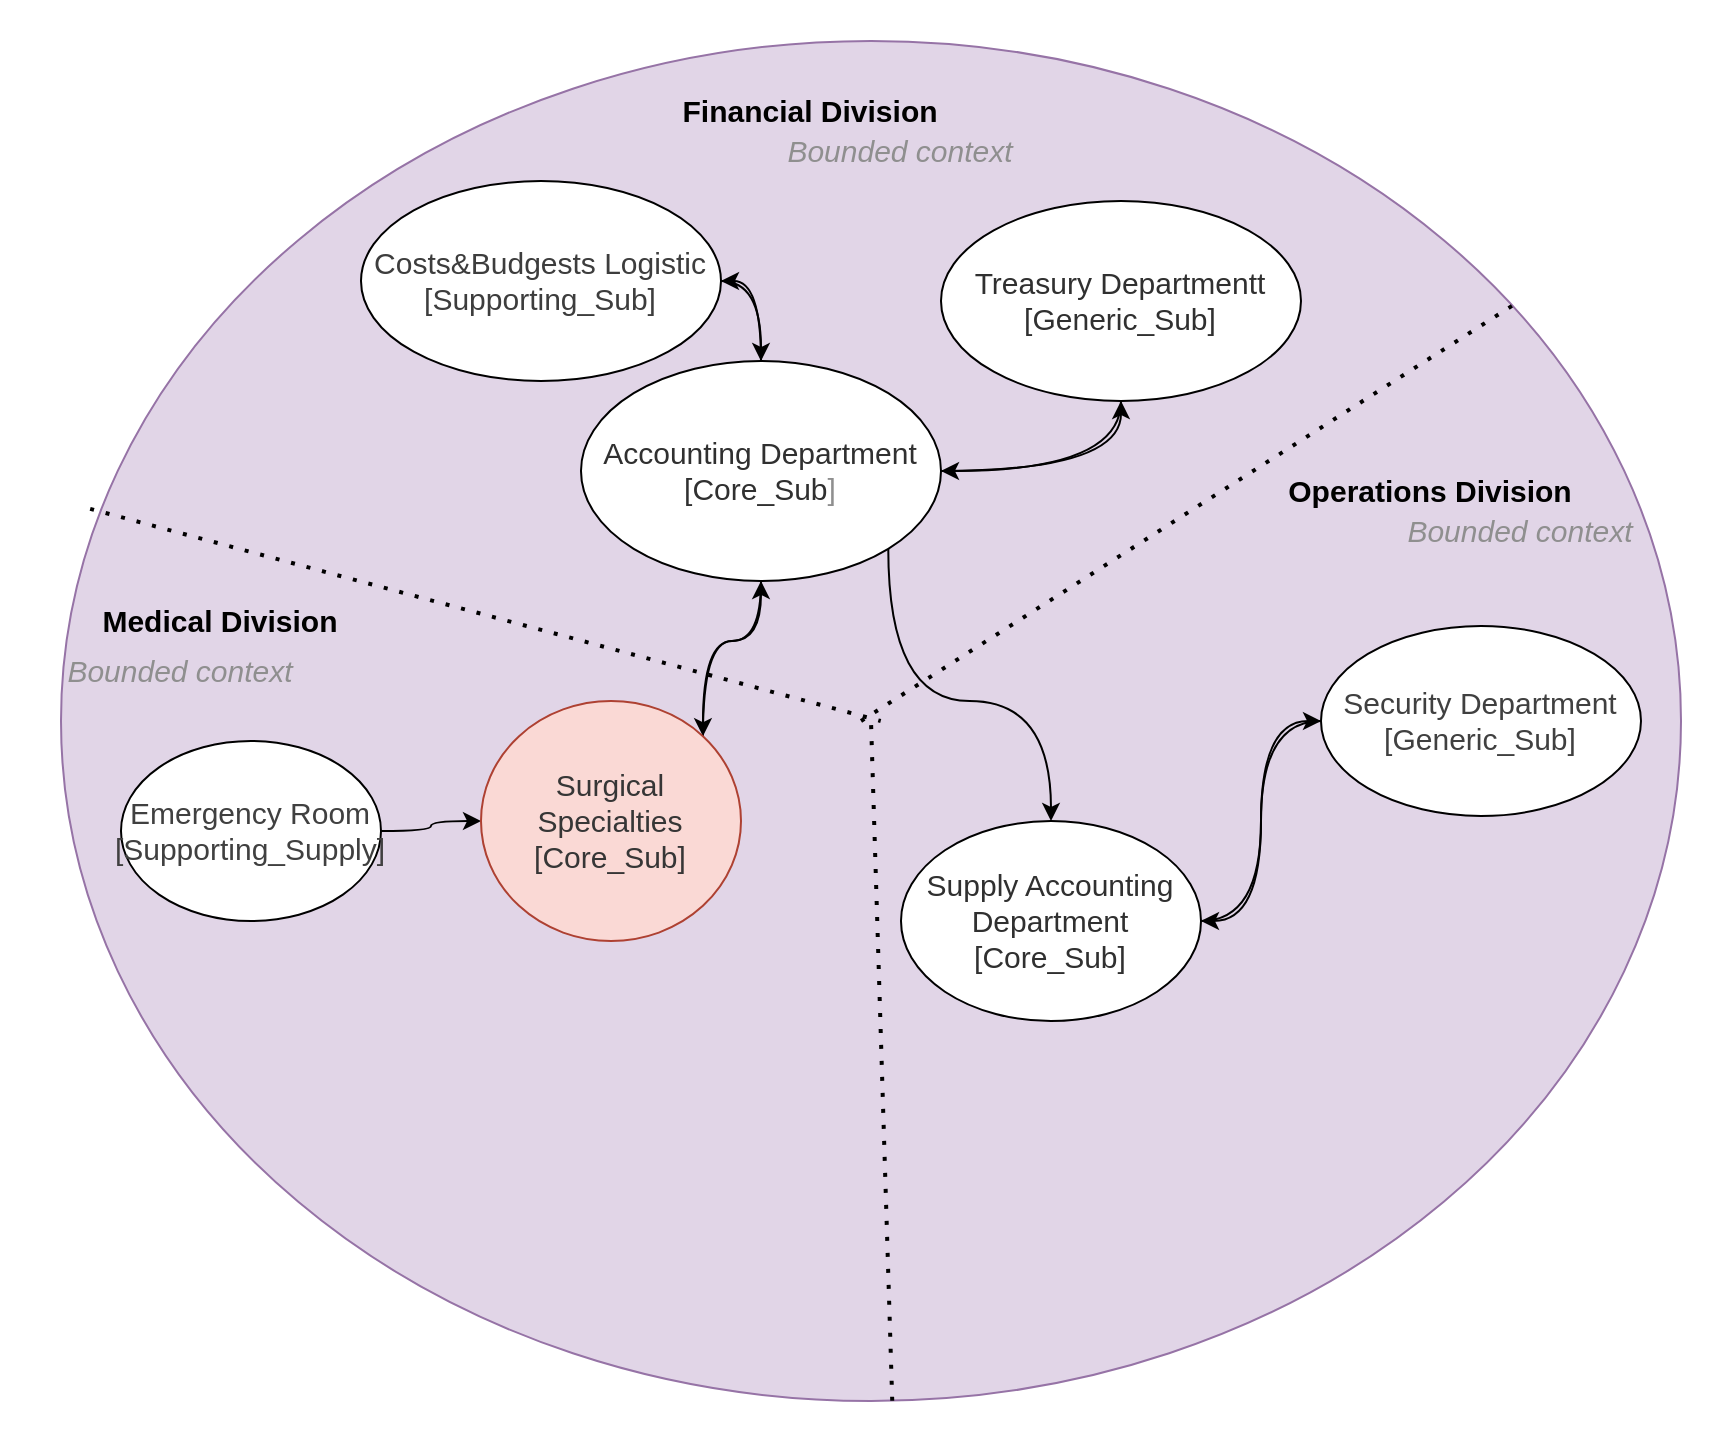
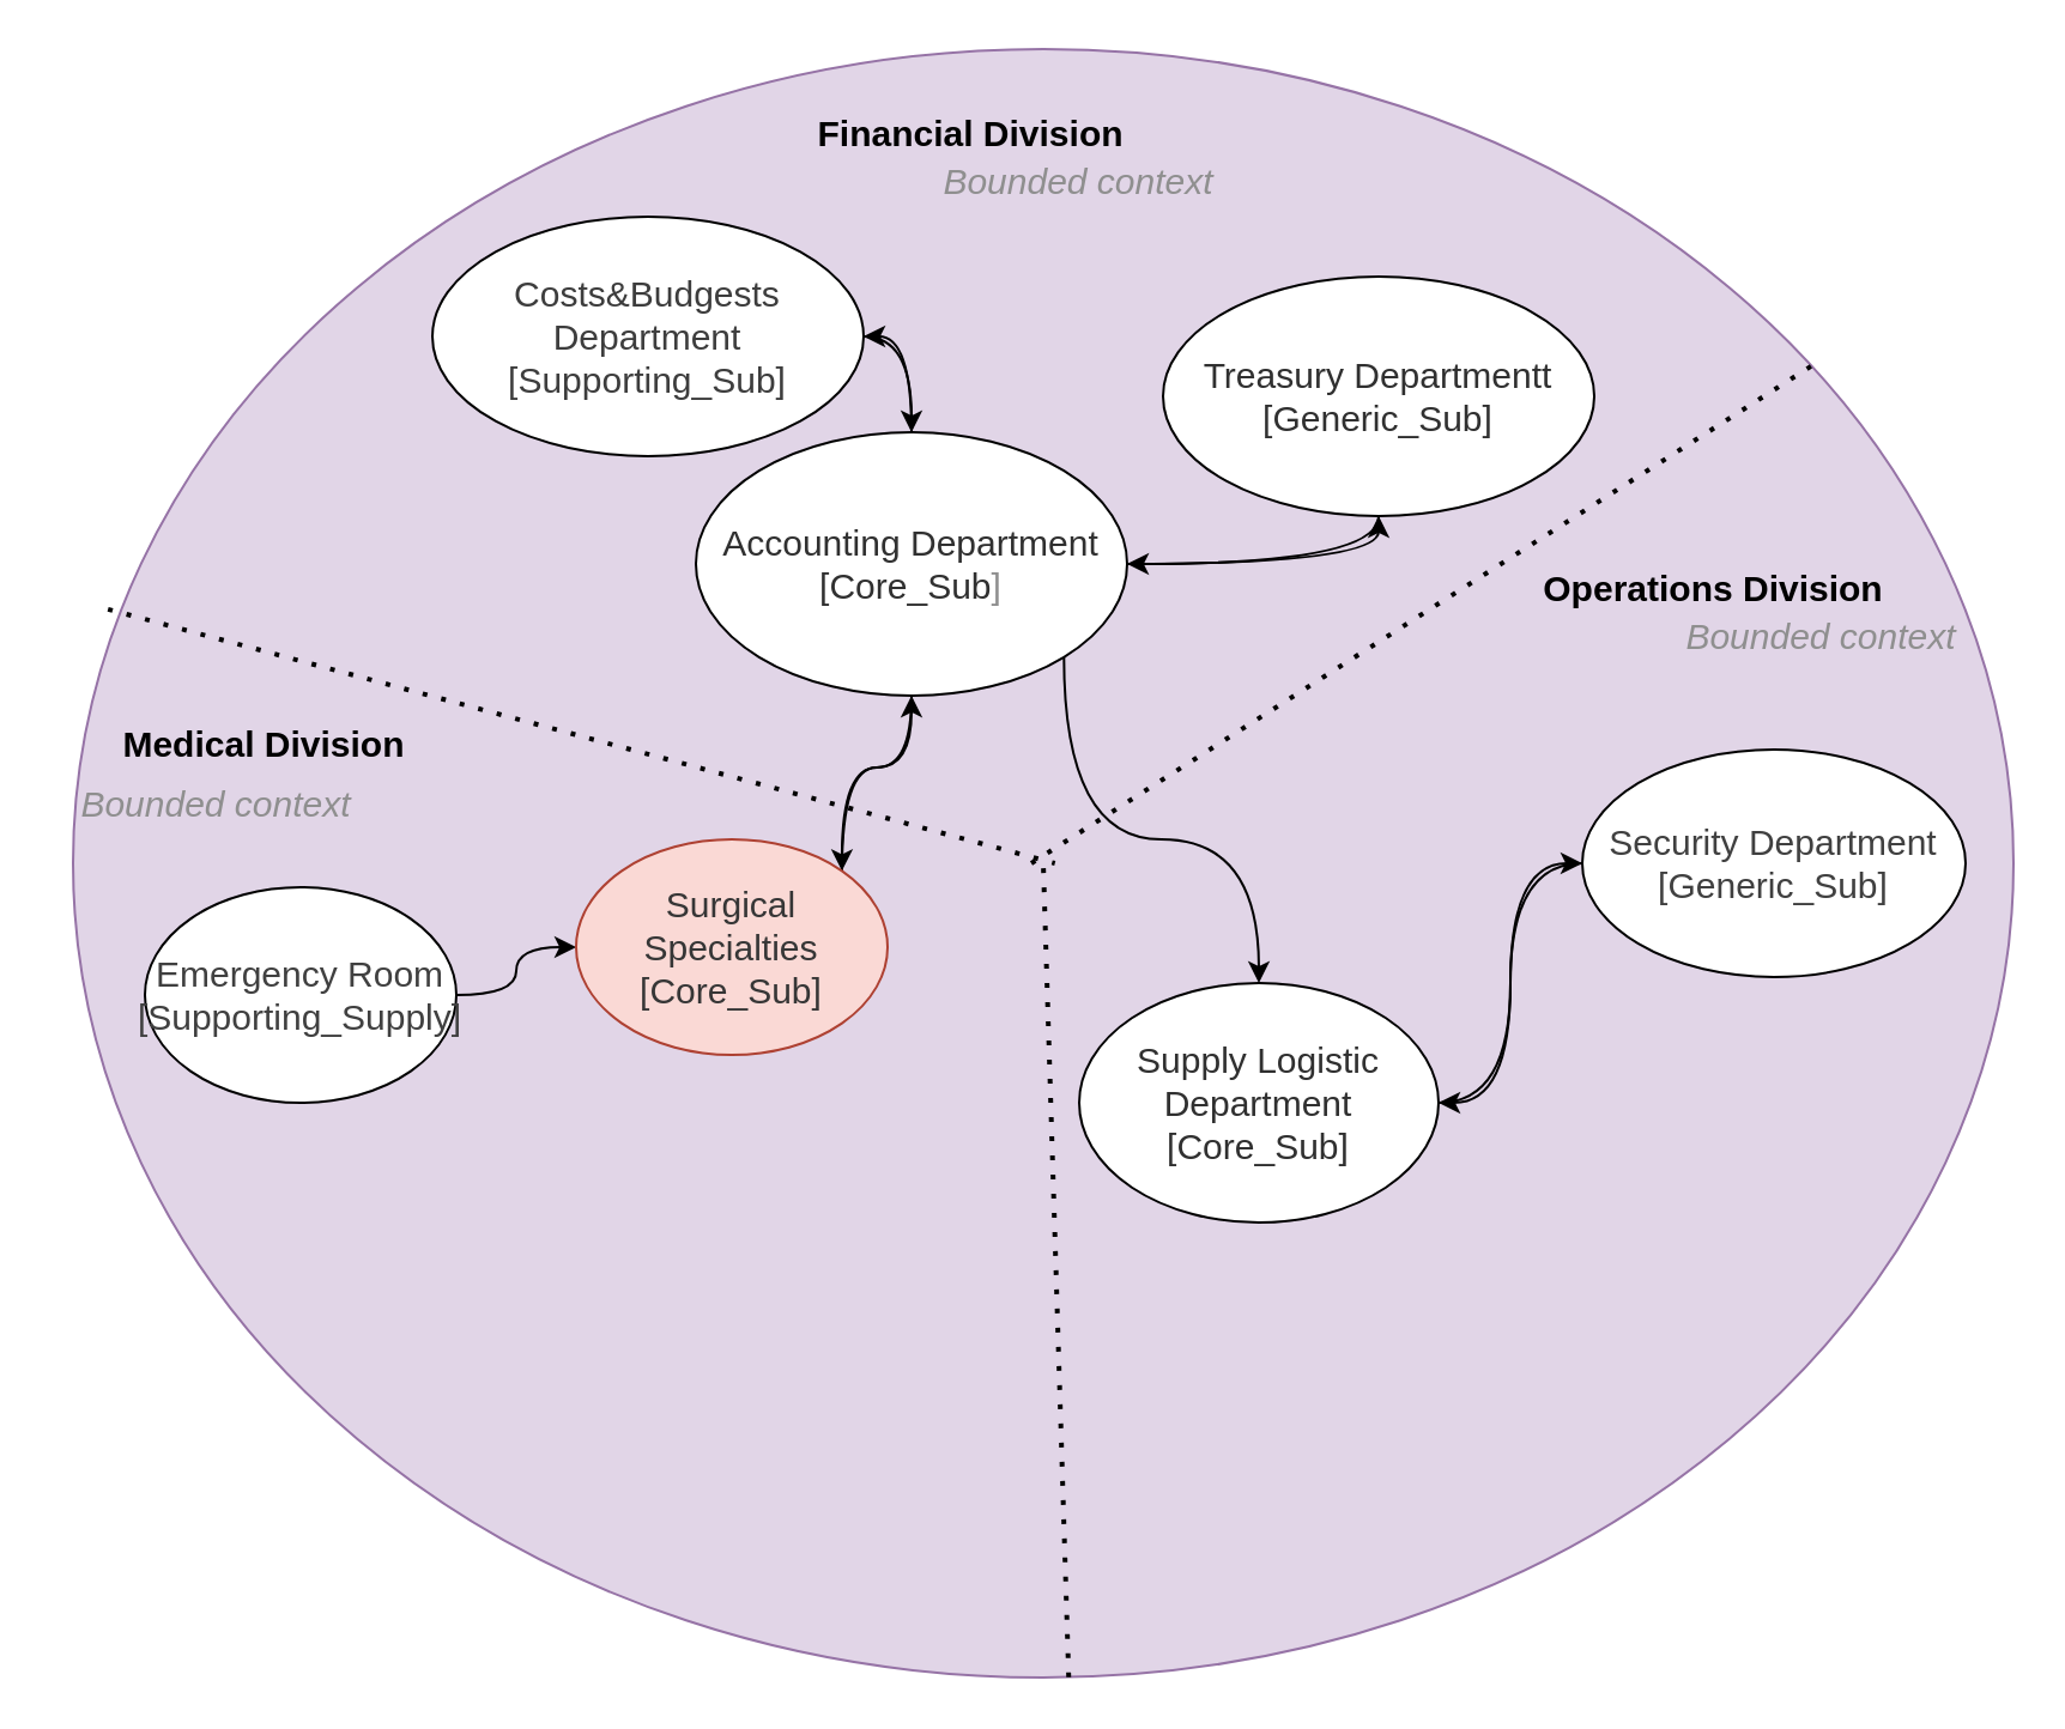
- <mxCell id="13" value="&lt;font color=&quot;#3d3d3d&quot;&gt;Costs&amp;amp;Budgests Logistic&lt;br&gt;[Supporting_Sub]&lt;br&gt;&lt;/font&gt;" style="ellipse;whiteSpace=wrap;html=1;fontSize=15;fontColor=#8F8F8F;" vertex="1" parent="1"><mxGeometry x="180" y="90" width="180" height="100" as="geometry" /></mxCell>
+ <mxCell id="13" value="&lt;font color=&quot;#3d3d3d&quot;&gt;Costs&amp;amp;Budgests Department&lt;br&gt;[Supporting_Sub]&lt;br&gt;&lt;/font&gt;" style="ellipse;whiteSpace=wrap;html=1;fontSize=15;fontColor=#8F8F8F;" vertex="1" parent="1"><mxGeometry x="180" y="90" width="180" height="100" as="geometry" /></mxCell>
- <mxCell id="15" value="&lt;font color=&quot;#303030&quot;&gt;Treasury Departmentt&lt;br&gt;[Generic_Sub]&lt;br&gt;&lt;/font&gt;" style="ellipse;whiteSpace=wrap;html=1;fontSize=15;fontColor=#8F8F8F;" vertex="1" parent="1"><mxGeometry x="470" y="100" width="180" height="100" as="geometry" /></mxCell>
+ <mxCell id="15" value="&lt;font color=&quot;#303030&quot;&gt;Treasury Departmentt&lt;br&gt;[Generic_Sub]&lt;br&gt;&lt;/font&gt;" style="ellipse;whiteSpace=wrap;html=1;fontSize=15;fontColor=#8F8F8F;" vertex="1" parent="1"><mxGeometry x="485" y="115" width="180" height="100" as="geometry" /></mxCell>
- <mxCell id="24" value="&lt;font color=&quot;#363636&quot;&gt;Surgical Specialties&lt;br&gt;[Core_Sub]&lt;br&gt;&lt;/font&gt;" style="ellipse;whiteSpace=wrap;html=1;fontSize=15;fillColor=#fad9d5;strokeColor=#ae4132;" vertex="1" parent="1"><mxGeometry x="240" y="350" width="130" height="120" as="geometry" /></mxCell>
+ <mxCell id="24" value="&lt;font color=&quot;#363636&quot;&gt;Surgical Specialties&lt;br&gt;[Core_Sub]&lt;br&gt;&lt;/font&gt;" style="ellipse;whiteSpace=wrap;html=1;fontSize=15;fillColor=#fad9d5;strokeColor=#ae4132;" vertex="1" parent="1"><mxGeometry x="240" y="350" width="130" height="90" as="geometry" /></mxCell>
- <mxCell id="28" value="&lt;font color=&quot;#303030&quot;&gt;Supply Accounting Department&lt;br&gt;[Core_Sub]&lt;br&gt;&lt;/font&gt;" style="ellipse;whiteSpace=wrap;html=1;fontSize=15;fontColor=#8F8F8F;" vertex="1" parent="1"><mxGeometry x="450" y="410" width="150" height="100" as="geometry" /></mxCell>
+ <mxCell id="28" value="&lt;font color=&quot;#303030&quot;&gt;Supply Logistic Department&lt;br&gt;[Core_Sub]&lt;br&gt;&lt;/font&gt;" style="ellipse;whiteSpace=wrap;html=1;fontSize=15;fontColor=#8F8F8F;" vertex="1" parent="1"><mxGeometry x="450" y="410" width="150" height="100" as="geometry" /></mxCell>
